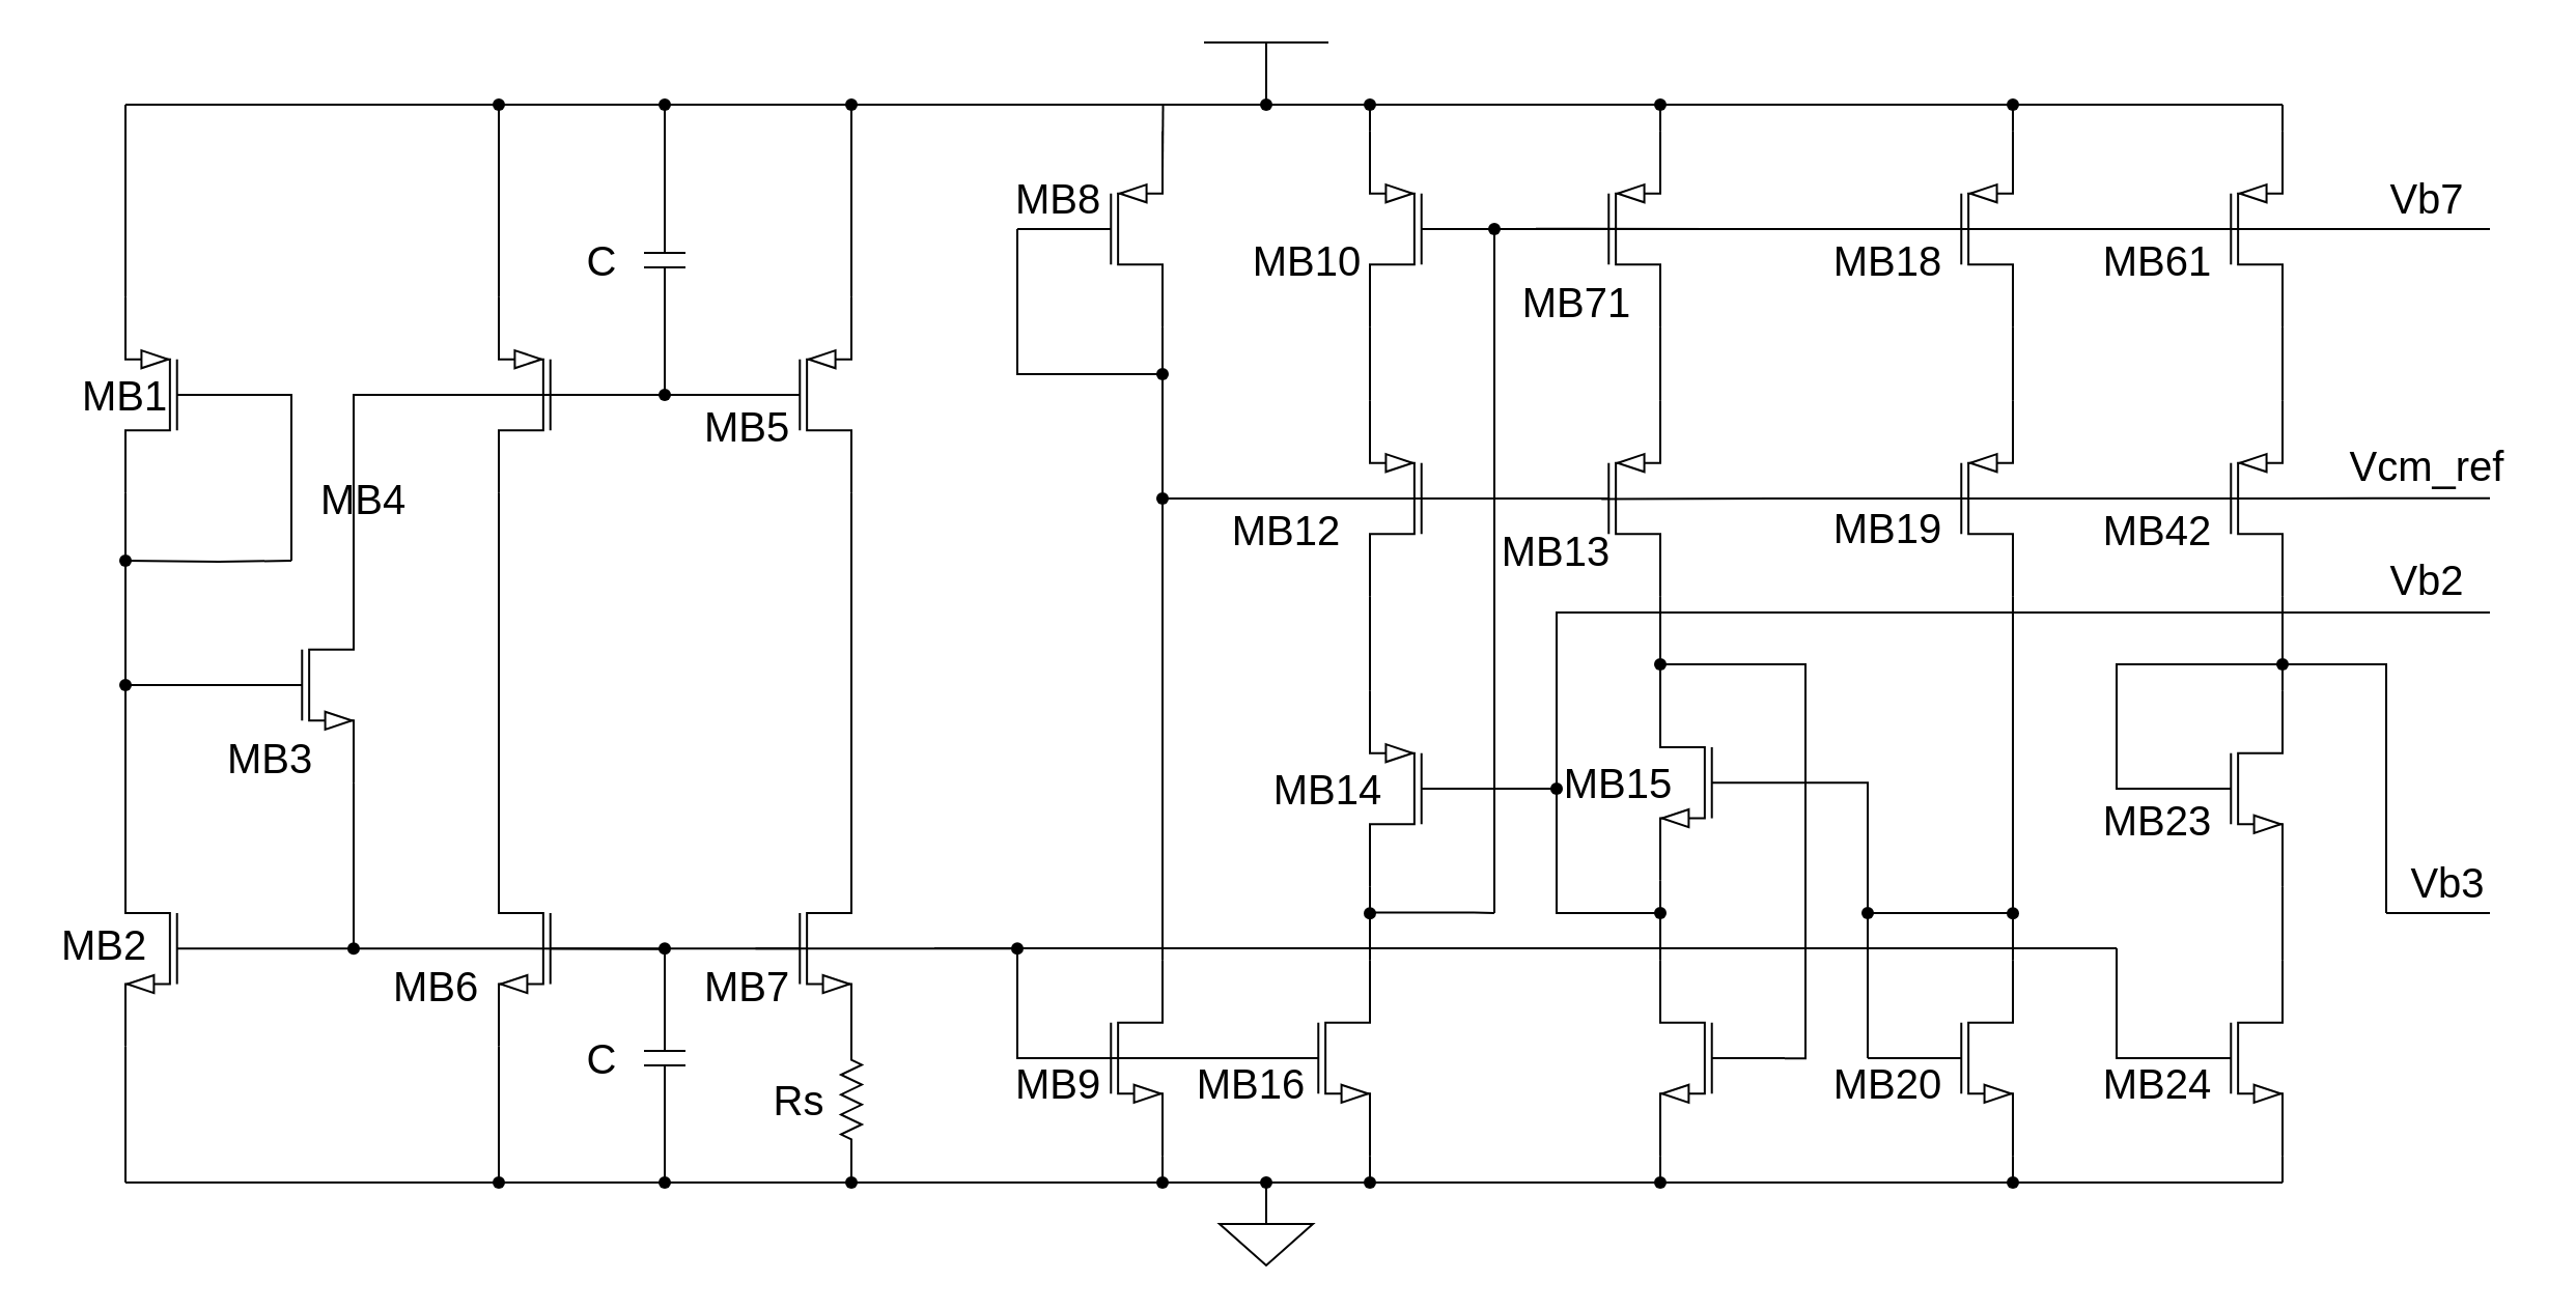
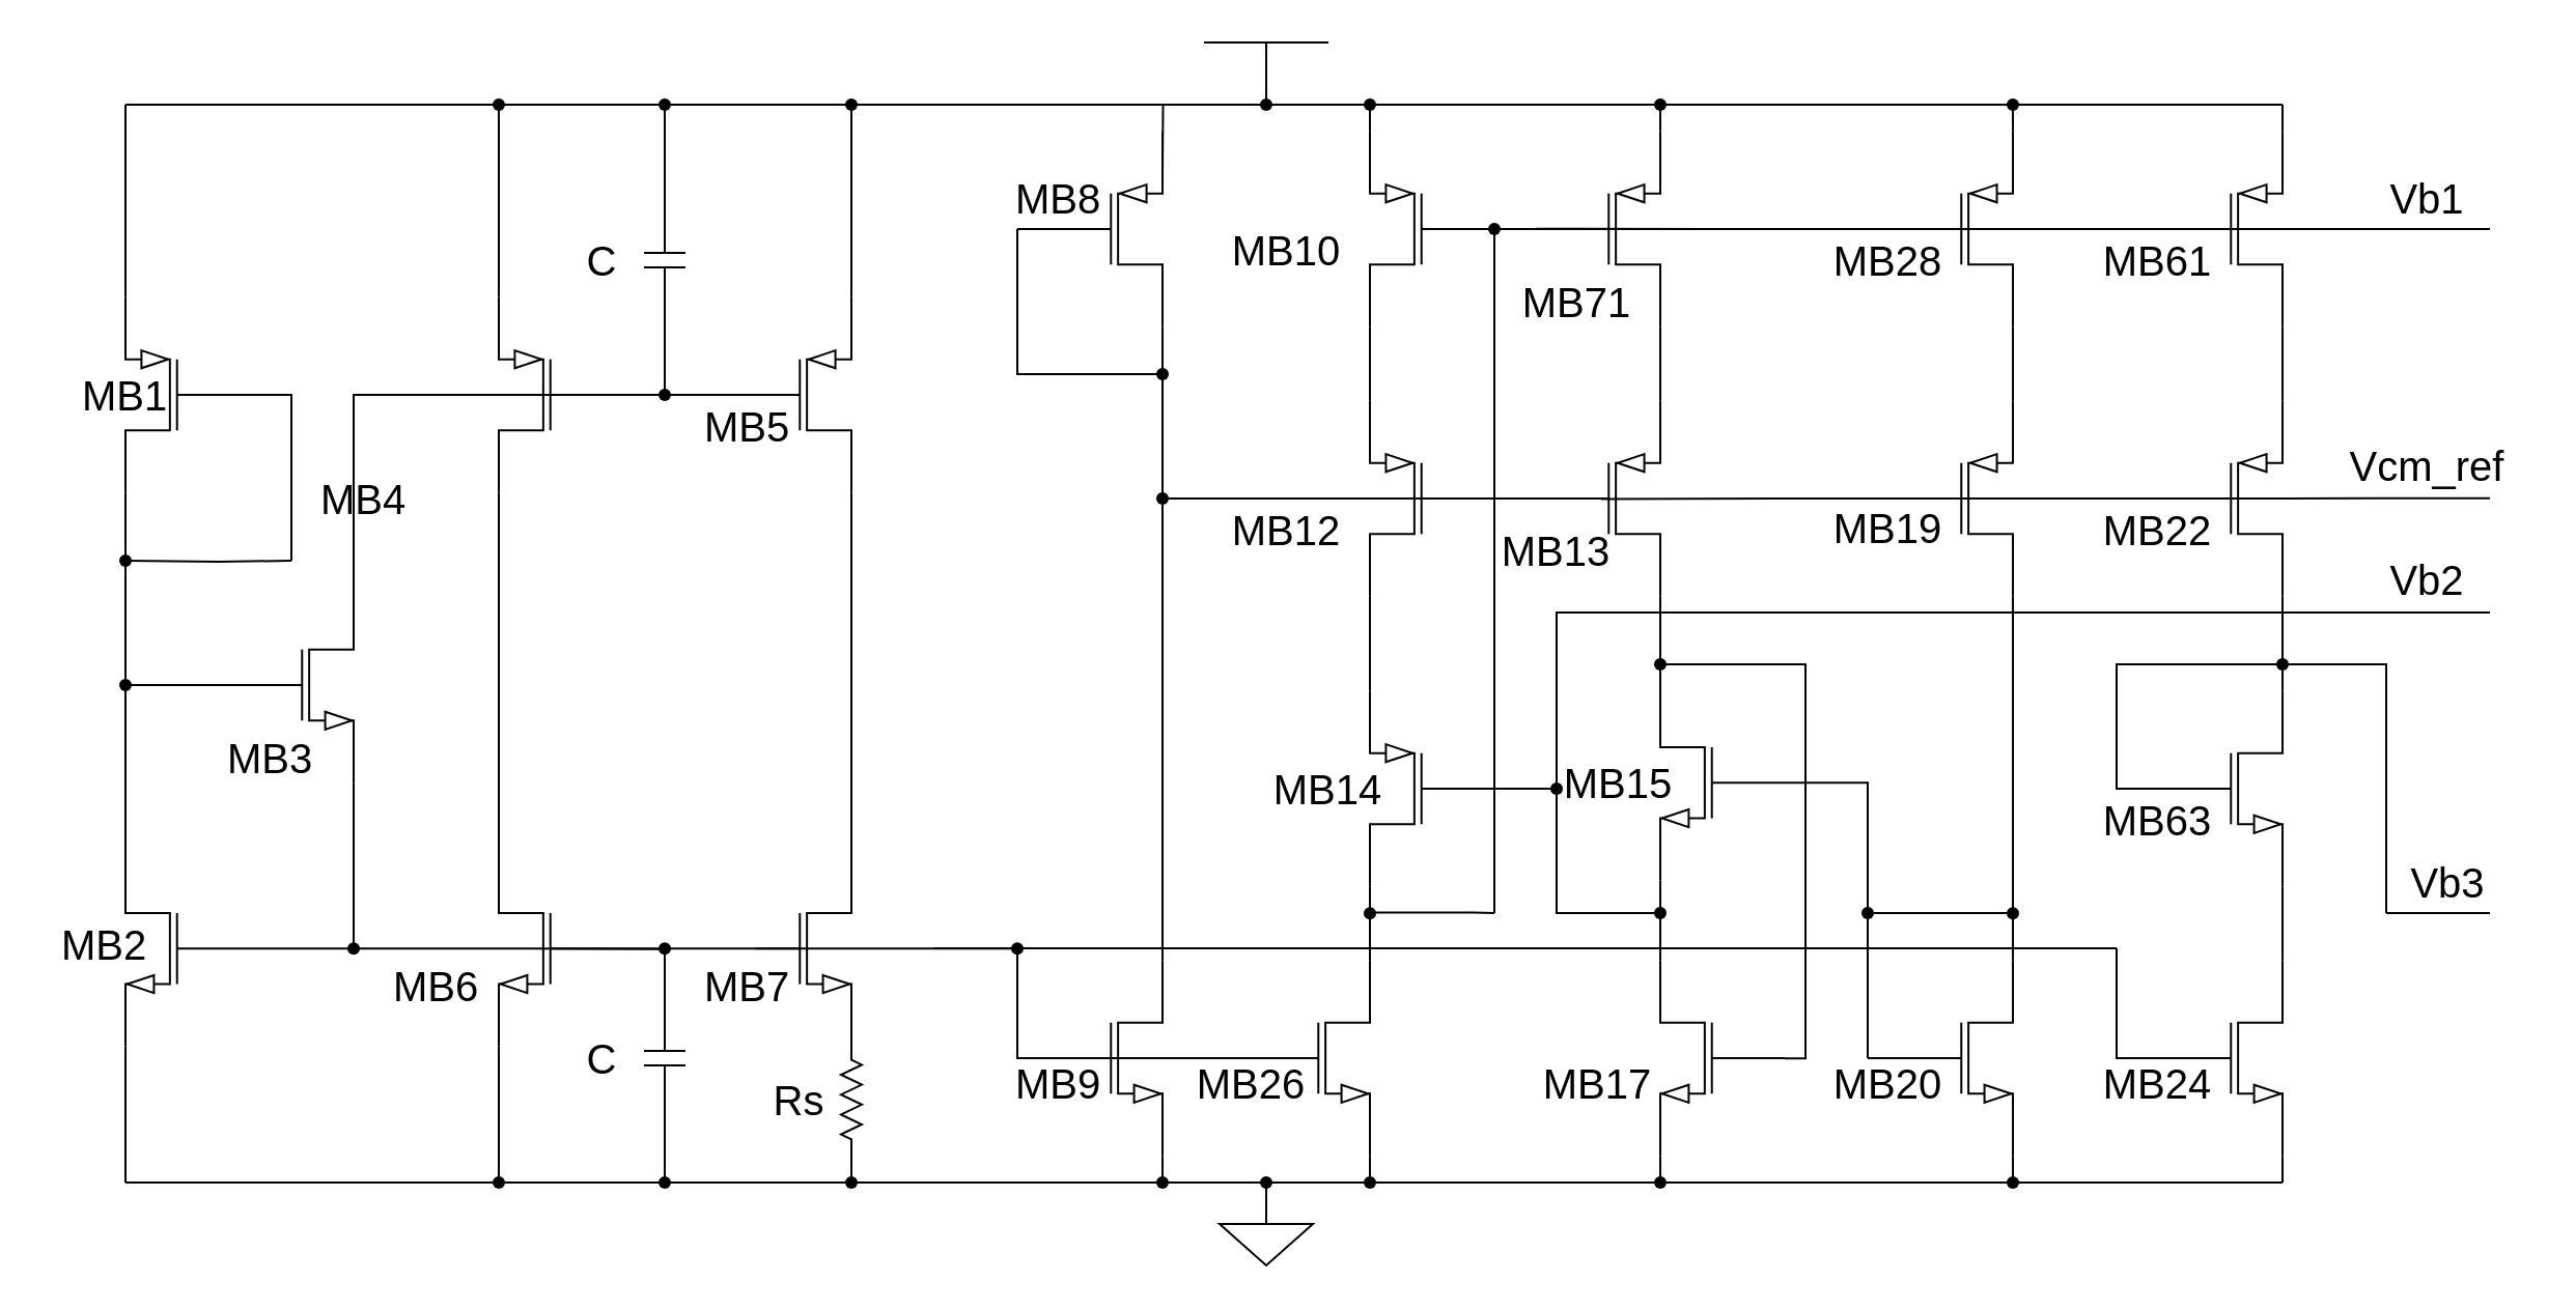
- <mxCell id="150" value="Vb7" style="text;html=1;align=center;verticalAlign=middle;whiteSpace=wrap;rounded=0;fontFamily=Helvetica;fontSize=20;fontColor=default;labelBackgroundColor=none;fillColor=none;" vertex="1" parent="1"><mxGeometry x="1140" y="80" width="60" height="30" as="geometry" /></mxCell>
+ <mxCell id="150" value="Vb1" style="text;html=1;align=center;verticalAlign=middle;whiteSpace=wrap;rounded=0;fontFamily=Helvetica;fontSize=20;fontColor=default;labelBackgroundColor=none;fillColor=none;" vertex="1" parent="1"><mxGeometry x="1140" y="80" width="60" height="30" as="geometry" /></mxCell>
- <mxCell id="170" value="MB10" style="text;html=1;align=center;verticalAlign=middle;whiteSpace=wrap;rounded=0;fontFamily=Helvetica;fontSize=20;fontColor=default;labelBackgroundColor=none;fillColor=none;" vertex="1" parent="1"><mxGeometry x="600" y="110" width="60" height="30" as="geometry" /></mxCell>
+ <mxCell id="170" value="MB10" style="text;html=1;align=center;verticalAlign=middle;whiteSpace=wrap;rounded=0;fontFamily=Helvetica;fontSize=20;fontColor=default;labelBackgroundColor=none;fillColor=none;" vertex="1" parent="1"><mxGeometry x="590" y="105" width="60" height="30" as="geometry" /></mxCell>
- <mxCell id="177" value="MB18" style="text;html=1;align=center;verticalAlign=middle;whiteSpace=wrap;rounded=0;fontFamily=Helvetica;fontSize=20;fontColor=default;labelBackgroundColor=none;fillColor=none;" vertex="1" parent="1"><mxGeometry x="880" y="110" width="60" height="30" as="geometry" /></mxCell>
+ <mxCell id="177" value="MB28" style="text;html=1;align=center;verticalAlign=middle;whiteSpace=wrap;rounded=0;fontFamily=Helvetica;fontSize=20;fontColor=default;labelBackgroundColor=none;fillColor=none;" vertex="1" parent="1"><mxGeometry x="880" y="110" width="60" height="30" as="geometry" /></mxCell>
- <mxCell id="181" value="MB42" style="text;html=1;align=center;verticalAlign=middle;whiteSpace=wrap;rounded=0;fontFamily=Helvetica;fontSize=20;fontColor=default;labelBackgroundColor=none;fillColor=none;" vertex="1" parent="1"><mxGeometry x="1010" y="240" width="60" height="30" as="geometry" /></mxCell>
+ <mxCell id="181" value="MB22" style="text;html=1;align=center;verticalAlign=middle;whiteSpace=wrap;rounded=0;fontFamily=Helvetica;fontSize=20;fontColor=default;labelBackgroundColor=none;fillColor=none;" vertex="1" parent="1"><mxGeometry x="1010" y="240" width="60" height="30" as="geometry" /></mxCell>
- <mxCell id="182" value="MB23" style="text;html=1;align=center;verticalAlign=middle;whiteSpace=wrap;rounded=0;fontFamily=Helvetica;fontSize=20;fontColor=default;labelBackgroundColor=none;fillColor=none;" vertex="1" parent="1"><mxGeometry x="1010" y="380" width="60" height="30" as="geometry" /></mxCell>
+ <mxCell id="182" value="MB63" style="text;html=1;align=center;verticalAlign=middle;whiteSpace=wrap;rounded=0;fontFamily=Helvetica;fontSize=20;fontColor=default;labelBackgroundColor=none;fillColor=none;" vertex="1" parent="1"><mxGeometry x="1010" y="380" width="60" height="30" as="geometry" /></mxCell>
- <mxCell id="169" value="MB16" style="text;html=1;align=center;verticalAlign=middle;whiteSpace=wrap;rounded=0;fontFamily=Helvetica;fontSize=20;fontColor=default;labelBackgroundColor=none;fillColor=none;" vertex="1" parent="1"><mxGeometry x="572.5" y="507.14" width="60" height="30" as="geometry" /></mxCell>
+ <mxCell id="169" value="MB26" style="text;html=1;align=center;verticalAlign=middle;whiteSpace=wrap;rounded=0;fontFamily=Helvetica;fontSize=20;fontColor=default;labelBackgroundColor=none;fillColor=none;" vertex="1" parent="1"><mxGeometry x="572.5" y="507.14" width="60" height="30" as="geometry" /></mxCell>
+ <mxCell id="176" value="MB17" style="text;html=1;align=center;verticalAlign=middle;whiteSpace=wrap;rounded=0;fontFamily=Helvetica;fontSize=20;fontColor=default;labelBackgroundColor=none;fillColor=none;" vertex="1" parent="1"><mxGeometry x="740" y="507.14" width="60" height="30" as="geometry" /></mxCell>
